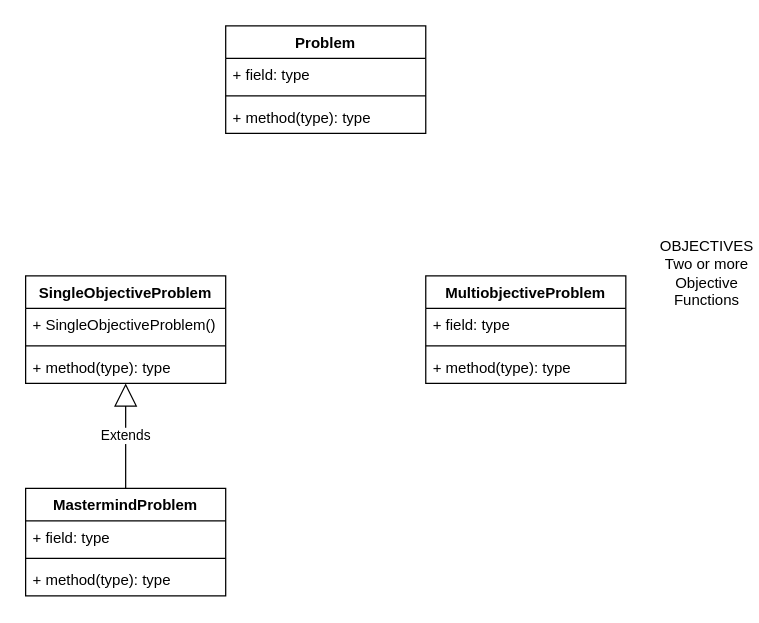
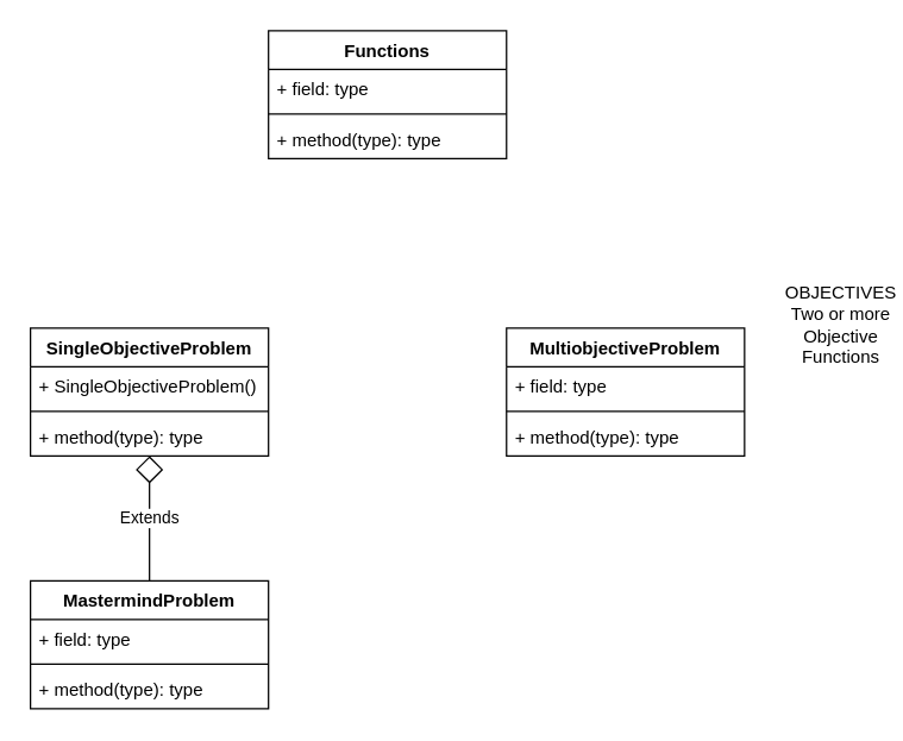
- <mxCell id="2" value="Problem" style="swimlane;fontStyle=1;align=center;verticalAlign=top;childLayout=stackLayout;horizontal=1;startSize=26;horizontalStack=0;resizeParent=1;resizeParentMax=0;resizeLast=0;collapsible=1;marginBottom=0;" vertex="1" parent="1"><mxGeometry x="180" y="20" width="160" height="86" as="geometry" /></mxCell>
+ <mxCell id="2" value="Functions" style="swimlane;fontStyle=1;align=center;verticalAlign=top;childLayout=stackLayout;horizontal=1;startSize=26;horizontalStack=0;resizeParent=1;resizeParentMax=0;resizeLast=0;collapsible=1;marginBottom=0;" vertex="1" parent="1"><mxGeometry x="180" y="20" width="160" height="86" as="geometry" /></mxCell>
- <mxCell id="18" value="Extends" style="endArrow=block;endSize=16;endFill=0;html=1;edgeStyle=orthogonalEdgeStyle;" edge="1" parent="1" source="14" target="6"><mxGeometry width="160" relative="1" as="geometry"><mxPoint x="110" y="230" as="sourcePoint" /><mxPoint x="270" y="116" as="targetPoint" /></mxGeometry></mxCell>
+ <mxCell id="18" value="Extends" style="endArrow=diamond;endSize=16;endFill=0;html=1;edgeStyle=orthogonalEdgeStyle;" edge="1" parent="1" source="14" target="6"><mxGeometry width="160" relative="1" as="geometry"><mxPoint x="110" y="230" as="sourcePoint" /><mxPoint x="270" y="116" as="targetPoint" /></mxGeometry></mxCell>
